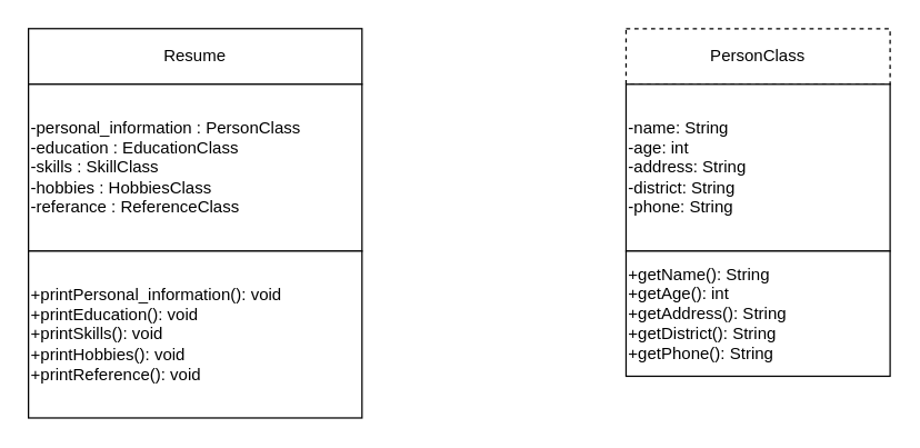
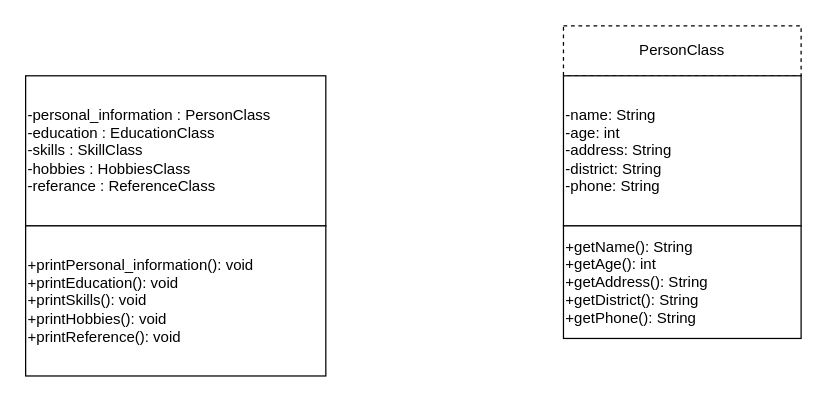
- <mxCell id="2" value="Resume" style="rounded=0;whiteSpace=wrap;html=1;" vertex="1" parent="1"><mxGeometry x="20" y="20" width="240" height="40" as="geometry" /></mxCell>
